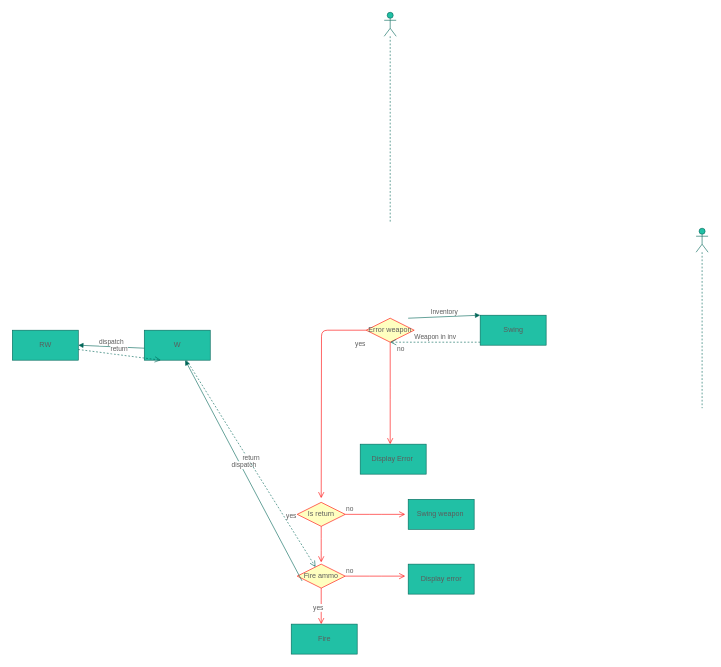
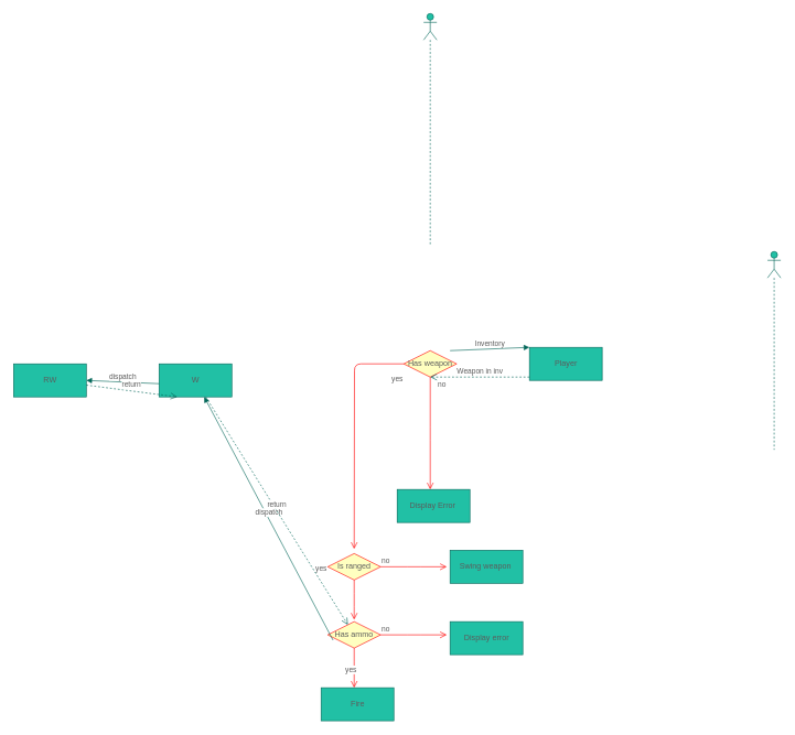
- <mxCell id="5" value="Error weapon" style="rhombus;whiteSpace=wrap;html=1;fillColor=#ffffc0;strokeColor=#ff0000;rounded=0;sketch=0;fontColor=#5C5C5C;" vertex="1" parent="1"><mxGeometry x="610" y="530" width="80" height="40" as="geometry" /></mxCell>
+ <mxCell id="5" value="Has weapon" style="rhombus;whiteSpace=wrap;html=1;fillColor=#ffffc0;strokeColor=#ff0000;rounded=0;sketch=0;fontColor=#5C5C5C;" vertex="1" parent="1"><mxGeometry x="610" y="530" width="80" height="40" as="geometry" /></mxCell>
- <mxCell id="18" value="Swing" style="html=1;rounded=0;sketch=0;fontColor=#5C5C5C;strokeColor=#006658;fillColor=#21C0A5;" vertex="1" parent="1"><mxGeometry x="800" y="525" width="110" height="50" as="geometry" /></mxCell>
+ <mxCell id="18" value="Player" style="html=1;rounded=0;sketch=0;fontColor=#5C5C5C;strokeColor=#006658;fillColor=#21C0A5;" vertex="1" parent="1"><mxGeometry x="800" y="525" width="110" height="50" as="geometry" /></mxCell>
- <mxCell id="9" value="Is return" style="rhombus;whiteSpace=wrap;html=1;fillColor=#ffffc0;strokeColor=#ff0000;rounded=0;sketch=0;fontColor=#5C5C5C;" vertex="1" parent="1"><mxGeometry x="495" y="837" width="80" height="40" as="geometry" /></mxCell>
+ <mxCell id="9" value="Is ranged" style="rhombus;whiteSpace=wrap;html=1;fillColor=#ffffc0;strokeColor=#ff0000;rounded=0;sketch=0;fontColor=#5C5C5C;" vertex="1" parent="1"><mxGeometry x="495" y="837" width="80" height="40" as="geometry" /></mxCell>
- <mxCell id="13" value="Fire ammo" style="rhombus;whiteSpace=wrap;html=1;fillColor=#ffffc0;strokeColor=#ff0000;rounded=0;sketch=0;fontColor=#5C5C5C;" vertex="1" parent="1"><mxGeometry x="495" y="940" width="80" height="40" as="geometry" /></mxCell>
+ <mxCell id="13" value="Has ammo" style="rhombus;whiteSpace=wrap;html=1;fillColor=#ffffc0;strokeColor=#ff0000;rounded=0;sketch=0;fontColor=#5C5C5C;" vertex="1" parent="1"><mxGeometry x="495" y="940" width="80" height="40" as="geometry" /></mxCell>
